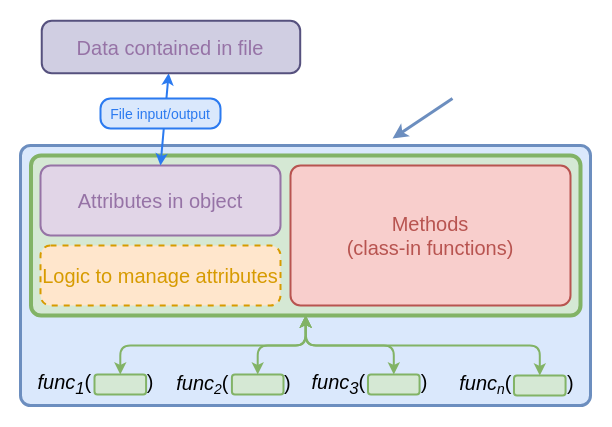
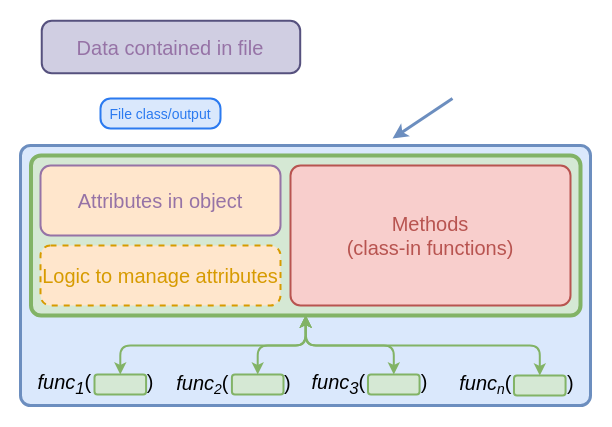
- <mxCell id="20" value="&lt;font style=&quot;font-size: 14px;&quot; color=&quot;#2b7af0&quot;&gt;File input/output&lt;/font&gt;" style="rounded=1;whiteSpace=wrap;html=1;fillColor=#dae8fc;strokeColor=#2B7AF0;fontSize=19;sketch=0;strokeWidth=2;container=0;verticalAlign=middle;align=center;absoluteArcSize=1;" vertex="1" parent="1"><mxGeometry x="100" y="98" width="120" height="30" as="geometry" /></mxCell>
+ <mxCell id="20" value="&lt;font style=&quot;font-size: 14px;&quot; color=&quot;#2b7af0&quot;&gt;File class/output&lt;/font&gt;" style="rounded=1;whiteSpace=wrap;html=1;fillColor=#dae8fc;strokeColor=#2B7AF0;fontSize=19;sketch=0;strokeWidth=2;container=0;verticalAlign=middle;align=center;absoluteArcSize=1;" vertex="1" parent="1"><mxGeometry x="100" y="98" width="120" height="30" as="geometry" /></mxCell>
- <mxCell id="19" value="" style="endArrow=classic;startArrow=classic;html=1;strokeWidth=2;curved=1;exitX=0.5;exitY=0;exitDx=0;exitDy=0;strokeColor=#2B7AF0;" parent="1" source="18" target="22" edge="1"><mxGeometry width="50" height="50" relative="1" as="geometry"><mxPoint x="260" y="-405" as="sourcePoint" /><mxPoint x="310" y="-455" as="targetPoint" /></mxGeometry></mxCell>
- <mxCell id="18" value="&lt;font color=&quot;#9673a6&quot;&gt;Attributes in object&lt;/font&gt;" style="rounded=1;whiteSpace=wrap;html=1;fillColor=#e1d5e7;strokeColor=#9673a6;fontSize=20;sketch=0;strokeWidth=2;container=0;absoluteArcSize=1;" vertex="1" parent="1"><mxGeometry x="40" y="165" width="240" height="70" as="geometry" /></mxCell>
+ <mxCell id="18" value="&lt;font color=&quot;#9673a6&quot;&gt;Attributes in object&lt;/font&gt;" style="rounded=1;whiteSpace=wrap;html=1;fillColor=#ffe6cc;strokeColor=#9673a6;fontSize=20;sketch=0;strokeWidth=2;container=0;absoluteArcSize=1;" vertex="1" parent="1"><mxGeometry x="40" y="165" width="240" height="70" as="geometry" /></mxCell>
